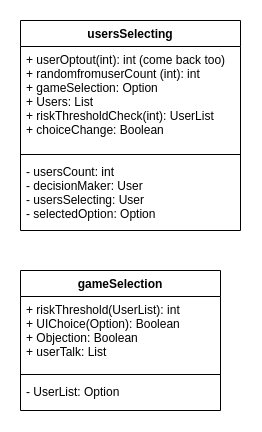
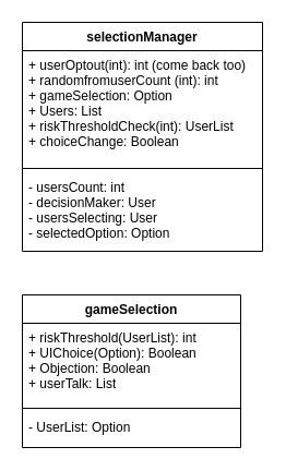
- <mxCell id="2" value="usersSelecting" style="swimlane;fontStyle=1;align=center;verticalAlign=top;childLayout=stackLayout;horizontal=1;startSize=26;horizontalStack=0;resizeParent=1;resizeParentMax=0;resizeLast=0;collapsible=1;marginBottom=0;" vertex="1" parent="1"><mxGeometry x="20" y="20" width="220" height="210" as="geometry"><mxRectangle x="400" y="140" width="110" height="26" as="alternateBounds" /></mxGeometry></mxCell>
+ <mxCell id="2" value="selectionManager" style="swimlane;fontStyle=1;align=center;verticalAlign=top;childLayout=stackLayout;horizontal=1;startSize=26;horizontalStack=0;resizeParent=1;resizeParentMax=0;resizeLast=0;collapsible=1;marginBottom=0;" vertex="1" parent="1"><mxGeometry x="20" y="20" width="220" height="210" as="geometry"><mxRectangle x="400" y="140" width="110" height="26" as="alternateBounds" /></mxGeometry></mxCell>
